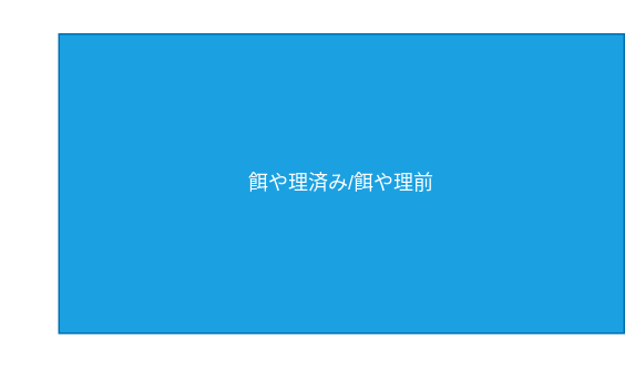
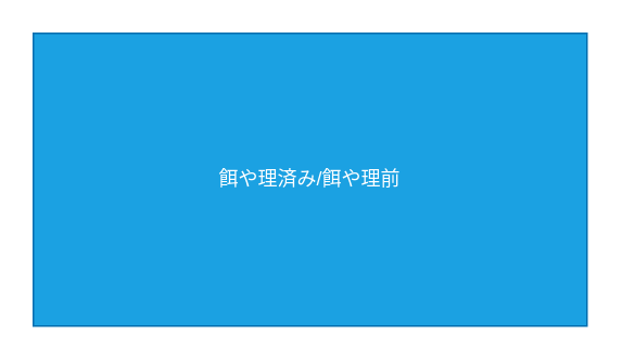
- <mxCell id="2" value="餌や理済み/餌や理前" style="rounded=0;whiteSpace=wrap;html=1;fillColor=#1ba1e2;fontColor=#ffffff;strokeColor=#006EAF;" vertex="1" parent="1"><mxGeometry x="35" y="20" width="340" height="180" as="geometry" /></mxCell>
+ <mxCell id="2" value="餌や理済み/餌や理前" style="rounded=0;whiteSpace=wrap;html=1;fillColor=#1ba1e2;fontColor=#ffffff;strokeColor=#006EAF;" vertex="1" parent="1"><mxGeometry x="20" y="20" width="340" height="180" as="geometry" /></mxCell>
